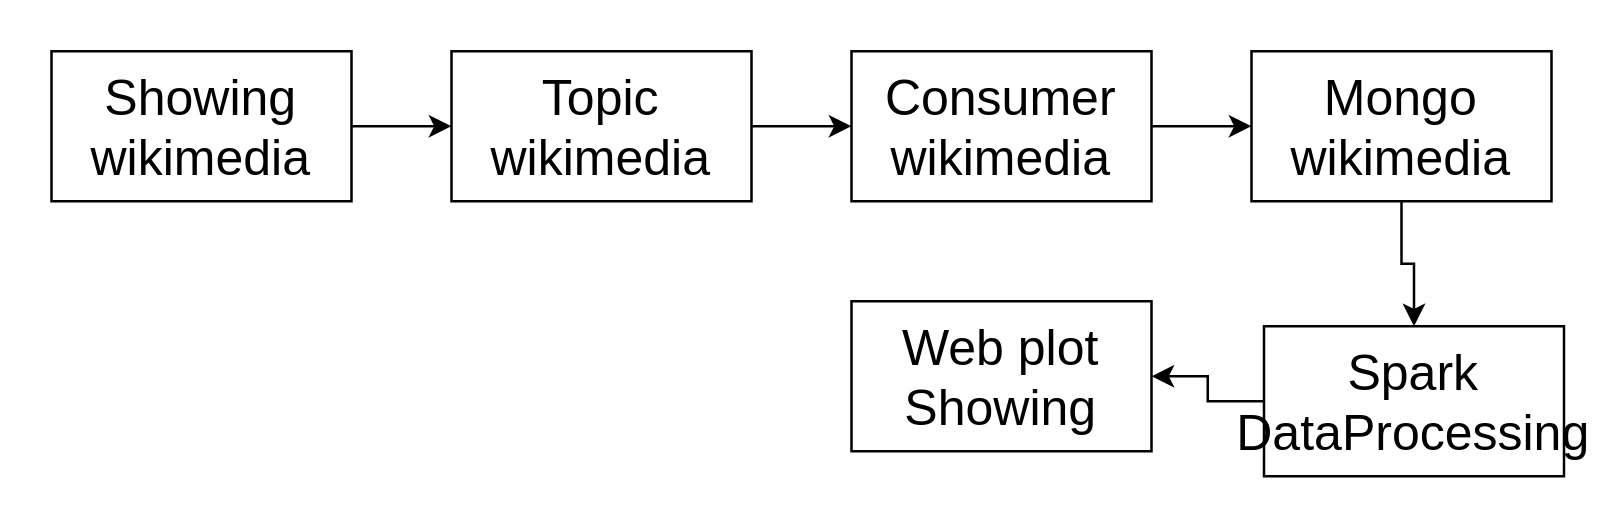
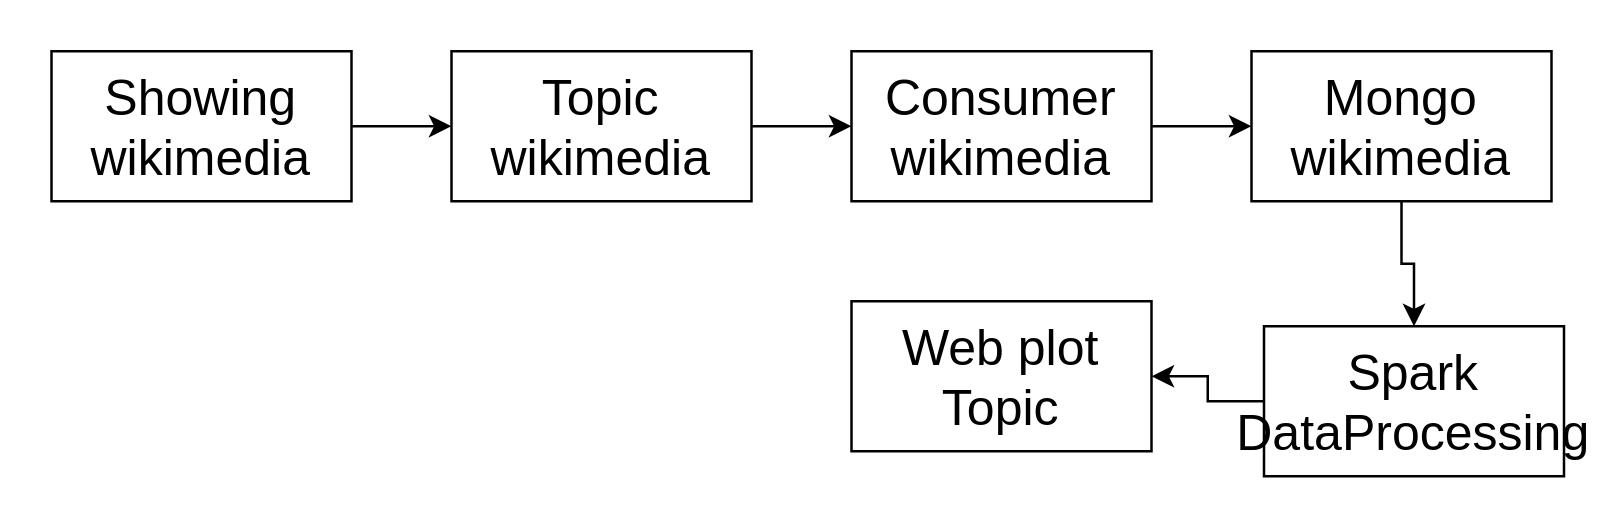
- <mxCell id="12" value="&lt;font style=&quot;font-size: 20px;&quot;&gt;Web plot&lt;br&gt;Showing&lt;br&gt;&lt;/font&gt;" style="rounded=0;whiteSpace=wrap;html=1;" vertex="1" parent="1"><mxGeometry x="340" y="120" width="120" height="60" as="geometry" /></mxCell>
+ <mxCell id="12" value="&lt;font style=&quot;font-size: 20px;&quot;&gt;Web plot&lt;br&gt;Topic&lt;br&gt;&lt;/font&gt;" style="rounded=0;whiteSpace=wrap;html=1;" vertex="1" parent="1"><mxGeometry x="340" y="120" width="120" height="60" as="geometry" /></mxCell>
